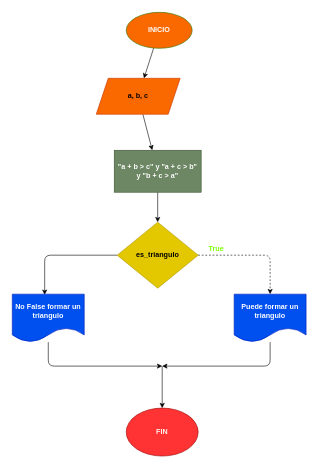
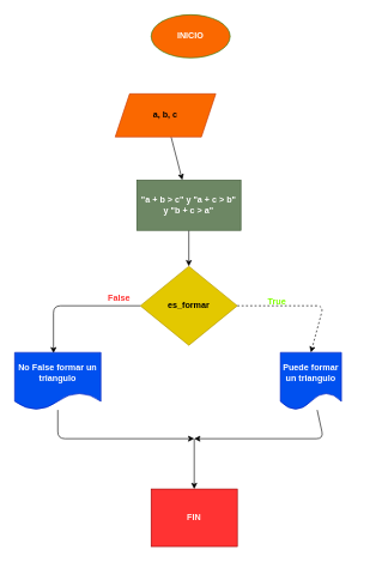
- <mxCell id="2" value="" style="edgeStyle=none;html=1;" parent="1" source="3" target="5" edge="1"><mxGeometry relative="1" as="geometry" /></mxCell>
+ <mxCell id="16" value="&lt;font color=&quot;#ff3333&quot;&gt;&lt;b&gt;False&lt;/b&gt;&lt;/font&gt;" style="text;html=1;align=center;verticalAlign=middle;resizable=0;points=[];autosize=1;strokeColor=none;fillColor=none;fontColor=#80FF00;" vertex="1" parent="1"><mxGeometry x="140" y="400" width="50" height="30" as="geometry" /></mxCell>
- <mxCell id="15" value="&lt;font color=&quot;#80ff00&quot;&gt;&lt;b&gt;True&lt;/b&gt;&lt;/font&gt;" style="text;html=1;align=center;verticalAlign=middle;resizable=0;points=[];autosize=1;strokeColor=none;fillColor=none;" vertex="1" parent="1"><mxGeometry x="335" y="400" width="50" height="30" as="geometry" /></mxCell>
+ <mxCell id="15" value="&lt;font color=&quot;#80ff00&quot;&gt;&lt;b&gt;True&lt;/b&gt;&lt;/font&gt;" style="text;html=1;align=center;verticalAlign=middle;resizable=0;points=[];autosize=1;strokeColor=none;fillColor=none;" vertex="1" parent="1"><mxGeometry x="360" y="405" width="50" height="30" as="geometry" /></mxCell>
- <mxCell id="8" value="&lt;b&gt;es_triangulo&lt;br&gt;&lt;/b&gt;" style="rhombus;whiteSpace=wrap;html=1;fillColor=#e3c800;strokeColor=#B09500;fontColor=#000000;" vertex="1" parent="1"><mxGeometry x="195" y="370" width="135" height="110" as="geometry" /></mxCell>
+ <mxCell id="8" value="&lt;b&gt;es_formar&lt;br&gt;&lt;/b&gt;" style="rhombus;whiteSpace=wrap;html=1;fillColor=#e3c800;strokeColor=#B09500;fontColor=#000000;" vertex="1" parent="1"><mxGeometry x="195" y="370" width="135" height="110" as="geometry" /></mxCell>
- <mxCell id="12" value="&lt;b&gt;Puede formar un triangulo&lt;br&gt;&lt;/b&gt;" style="shape=document;whiteSpace=wrap;html=1;boundedLbl=1;fillColor=#0050ef;strokeColor=#001DBC;fontColor=#ffffff;" vertex="1" parent="1"><mxGeometry x="390" y="490" width="120" height="80" as="geometry" /></mxCell>
+ <mxCell id="12" value="&lt;b&gt;Puede formar un triangulo&lt;br&gt;&lt;/b&gt;" style="shape=document;whiteSpace=wrap;html=1;boundedLbl=1;fillColor=#0050ef;strokeColor=#001DBC;fontColor=#ffffff;" vertex="1" parent="1"><mxGeometry x="390" y="490" width="85" height="80" as="geometry" /></mxCell>
- <mxCell id="18" value="&lt;b&gt;FIN&lt;/b&gt;" style="ellipse;whiteSpace=wrap;html=1;labelBackgroundColor=none;strokeColor=#990000;fontColor=#FFF5F2;fillColor=#FF3333;" vertex="1" parent="1"><mxGeometry x="210" y="680" width="120" height="80" as="geometry" /></mxCell>
+ <mxCell id="18" value="&lt;b&gt;FIN&lt;/b&gt;" style="whiteSpace=wrap;html=1;labelBackgroundColor=none;strokeColor=#990000;fontColor=#FFF5F2;fillColor=#FF3333;rounded=0;" vertex="1" parent="1"><mxGeometry x="210" y="680" width="120" height="80" as="geometry" /></mxCell>
